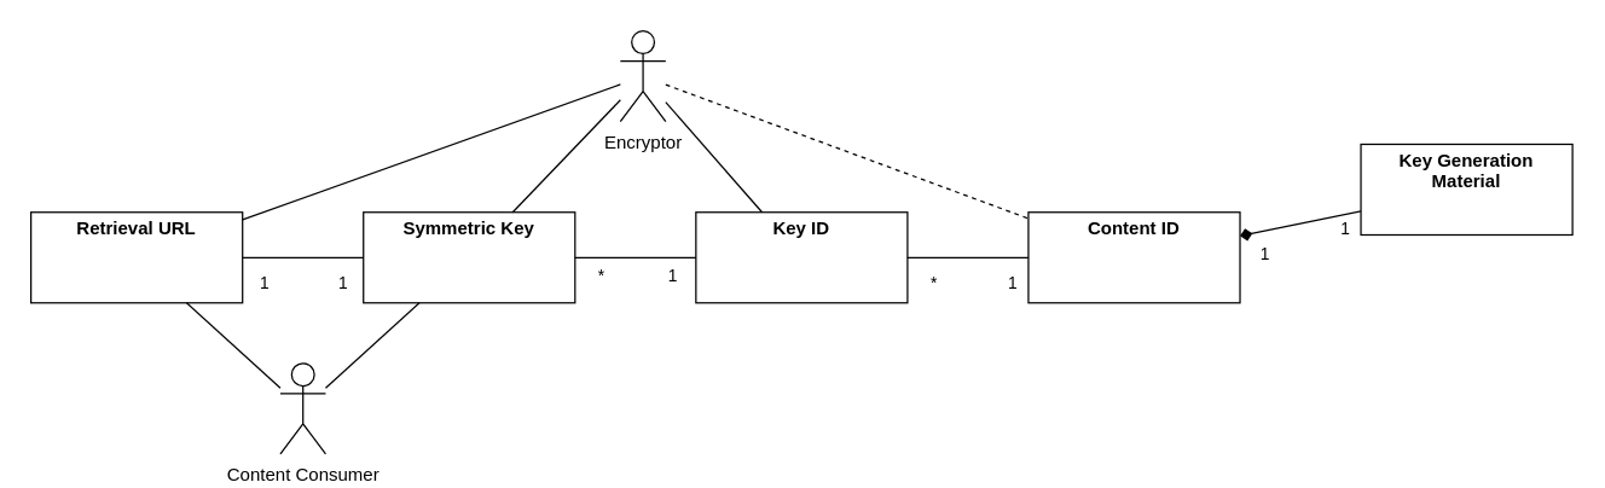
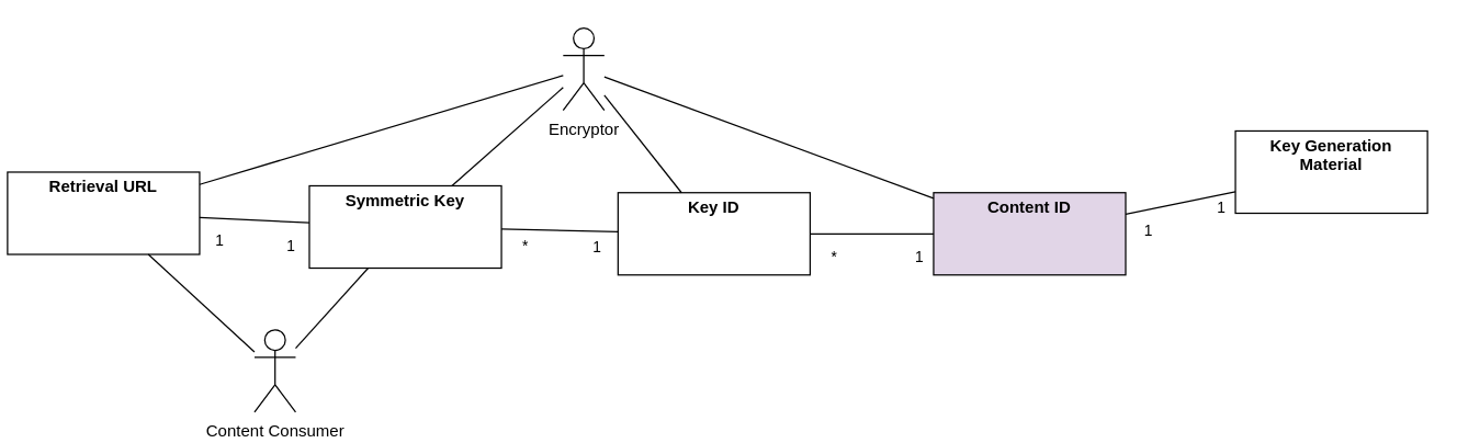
- <mxCell id="21" value="" style="endArrow=none;endFill=0;endSize=12;html=1;dashed=1;" parent="1" source="2" target="6" edge="1"><mxGeometry width="160" relative="1" as="geometry"><mxPoint x="430" y="190" as="sourcePoint" /><mxPoint x="590" y="190" as="targetPoint" /></mxGeometry></mxCell>
+ <mxCell id="21" value="" style="endArrow=none;endFill=0;endSize=12;html=1;" parent="1" source="2" target="6" edge="1"><mxGeometry width="160" relative="1" as="geometry"><mxPoint x="430" y="190" as="sourcePoint" /><mxPoint x="590" y="190" as="targetPoint" /></mxGeometry></mxCell>
- <mxCell id="14" value="" style="endArrow=diamond;html=1;" parent="1" source="7" target="6" edge="1"><mxGeometry relative="1" as="geometry"><mxPoint x="550" y="440" as="sourcePoint" /><mxPoint x="840" y="260" as="targetPoint" /><Array as="points" /></mxGeometry></mxCell>
+ <mxCell id="14" value="" style="endArrow=none;html=1;" parent="1" source="7" target="6" edge="1"><mxGeometry relative="1" as="geometry"><mxPoint x="550" y="440" as="sourcePoint" /><mxPoint x="840" y="260" as="targetPoint" /><Array as="points" /></mxGeometry></mxCell>
- <mxCell id="17" value="&lt;p style=&quot;margin: 0px ; margin-top: 4px ; text-align: center&quot;&gt;&lt;b&gt;Retrieval URL&lt;/b&gt;&lt;/p&gt;" style="verticalAlign=top;align=left;overflow=fill;fontSize=12;fontFamily=Helvetica;html=1;" parent="1" vertex="1"><mxGeometry x="20" y="140" width="140" height="60" as="geometry" /></mxCell>
+ <mxCell id="17" value="&lt;p style=&quot;margin: 0px ; margin-top: 4px ; text-align: center&quot;&gt;&lt;b&gt;Retrieval URL&lt;/b&gt;&lt;/p&gt;" style="verticalAlign=top;align=left;overflow=fill;fontSize=12;fontFamily=Helvetica;html=1;" parent="1" vertex="1"><mxGeometry x="5" y="125" width="140" height="60" as="geometry" /></mxCell>
- <mxCell id="4" value="&lt;p style=&quot;margin: 0px ; margin-top: 4px ; text-align: center&quot;&gt;&lt;b&gt;Symmetric Key&lt;/b&gt;&lt;/p&gt;" style="verticalAlign=top;align=left;overflow=fill;fontSize=12;fontFamily=Helvetica;html=1;" parent="1" vertex="1"><mxGeometry x="240" y="140" width="140" height="60" as="geometry" /></mxCell>
+ <mxCell id="4" value="&lt;p style=&quot;margin: 0px ; margin-top: 4px ; text-align: center&quot;&gt;&lt;b&gt;Symmetric Key&lt;/b&gt;&lt;/p&gt;" style="verticalAlign=top;align=left;overflow=fill;fontSize=12;fontFamily=Helvetica;html=1;" parent="1" vertex="1"><mxGeometry x="225" y="135" width="140" height="60" as="geometry" /></mxCell>
- <mxCell id="5" value="&lt;p style=&quot;margin: 0px ; margin-top: 4px ; text-align: center&quot;&gt;&lt;b&gt;Key ID&lt;/b&gt;&lt;/p&gt;" style="verticalAlign=top;align=left;overflow=fill;fontSize=12;fontFamily=Helvetica;html=1;" parent="1" vertex="1"><mxGeometry x="460" y="140" width="140" height="60" as="geometry" /></mxCell>
+ <mxCell id="5" value="&lt;p style=&quot;margin: 0px ; margin-top: 4px ; text-align: center&quot;&gt;&lt;b&gt;Key ID&lt;/b&gt;&lt;/p&gt;" style="verticalAlign=top;align=left;overflow=fill;fontSize=12;fontFamily=Helvetica;html=1;" parent="1" vertex="1"><mxGeometry x="450" y="140" width="140" height="60" as="geometry" /></mxCell>
- <mxCell id="6" value="&lt;p style=&quot;margin: 0px ; margin-top: 4px ; text-align: center&quot;&gt;&lt;b&gt;Content ID&lt;/b&gt;&lt;/p&gt;" style="verticalAlign=top;align=left;overflow=fill;fontSize=12;fontFamily=Helvetica;html=1;" parent="1" vertex="1"><mxGeometry x="680" y="140" width="140" height="60" as="geometry" /></mxCell>
+ <mxCell id="6" value="&lt;p style=&quot;margin: 0px ; margin-top: 4px ; text-align: center&quot;&gt;&lt;b&gt;Content ID&lt;/b&gt;&lt;/p&gt;" style="verticalAlign=top;align=left;overflow=fill;fontSize=12;fontFamily=Helvetica;html=1;fillColor=#e1d5e7;" parent="1" vertex="1"><mxGeometry x="680" y="140" width="140" height="60" as="geometry" /></mxCell>
